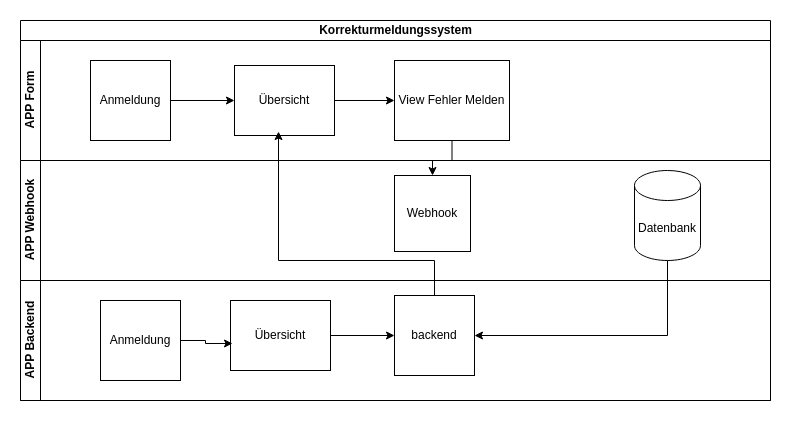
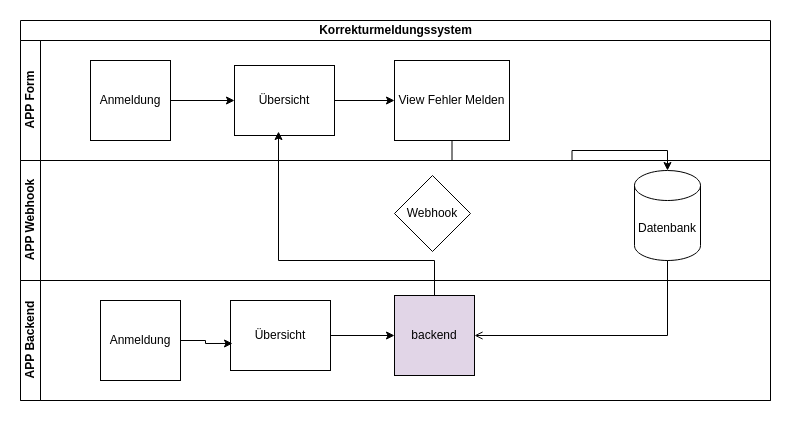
- <mxCell id="18" style="edgeStyle=orthogonalEdgeStyle;rounded=0;orthogonalLoop=1;jettySize=auto;html=1;exitX=0.5;exitY=1;exitDx=0;exitDy=0;" edge="1" parent="2" source="4" target="10"><mxGeometry relative="1" as="geometry" /></mxCell>
+ <mxCell id="18" style="edgeStyle=orthogonalEdgeStyle;rounded=0;orthogonalLoop=1;jettySize=auto;html=1;exitX=0.5;exitY=1;exitDx=0;exitDy=0;" edge="1" parent="2" source="4" target="11"><mxGeometry relative="1" as="geometry" /></mxCell>
- <mxCell id="10" value="Webhook" style="whiteSpace=wrap;html=1;aspect=fixed;" vertex="1" parent="9"><mxGeometry x="374" y="15" width="76" height="76" as="geometry" /></mxCell>
+ <mxCell id="10" value="Webhook" style="rhombus;whiteSpace=wrap;html=1;aspect=fixed;" vertex="1" parent="9"><mxGeometry x="374" y="15" width="76" height="76" as="geometry" /></mxCell>
- <mxCell id="14" value="backend" style="whiteSpace=wrap;html=1;aspect=fixed;" vertex="1" parent="12"><mxGeometry x="374" y="15" width="80" height="80" as="geometry" /></mxCell>
+ <mxCell id="14" value="backend" style="whiteSpace=wrap;html=1;aspect=fixed;fillColor=#e1d5e7;" vertex="1" parent="12"><mxGeometry x="374" y="15" width="80" height="80" as="geometry" /></mxCell>
- <mxCell id="19" style="edgeStyle=orthogonalEdgeStyle;rounded=0;orthogonalLoop=1;jettySize=auto;html=1;exitX=0.5;exitY=1;exitDx=0;exitDy=0;exitPerimeter=0;entryX=1;entryY=0.5;entryDx=0;entryDy=0;" edge="1" parent="2" source="11" target="14"><mxGeometry relative="1" as="geometry" /></mxCell>
+ <mxCell id="19" style="edgeStyle=orthogonalEdgeStyle;rounded=0;orthogonalLoop=1;jettySize=auto;html=1;exitX=0.5;exitY=1;exitDx=0;exitDy=0;exitPerimeter=0;entryX=1;entryY=0.5;entryDx=0;entryDy=0;endArrow=open;" edge="1" parent="2" source="11" target="14"><mxGeometry relative="1" as="geometry" /></mxCell>
